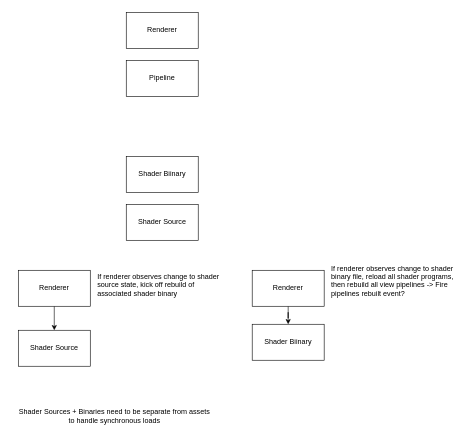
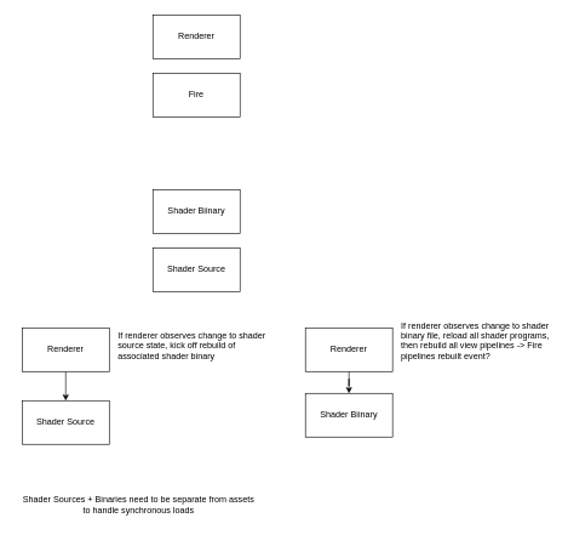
- <mxCell id="4" value="Pipeline" style="rounded=0;whiteSpace=wrap;html=1;" vertex="1" parent="1"><mxGeometry x="210" y="100" width="120" height="60" as="geometry" /></mxCell>
+ <mxCell id="4" value="Fire" style="rounded=0;whiteSpace=wrap;html=1;" vertex="1" parent="1"><mxGeometry x="210" y="100" width="120" height="60" as="geometry" /></mxCell>
